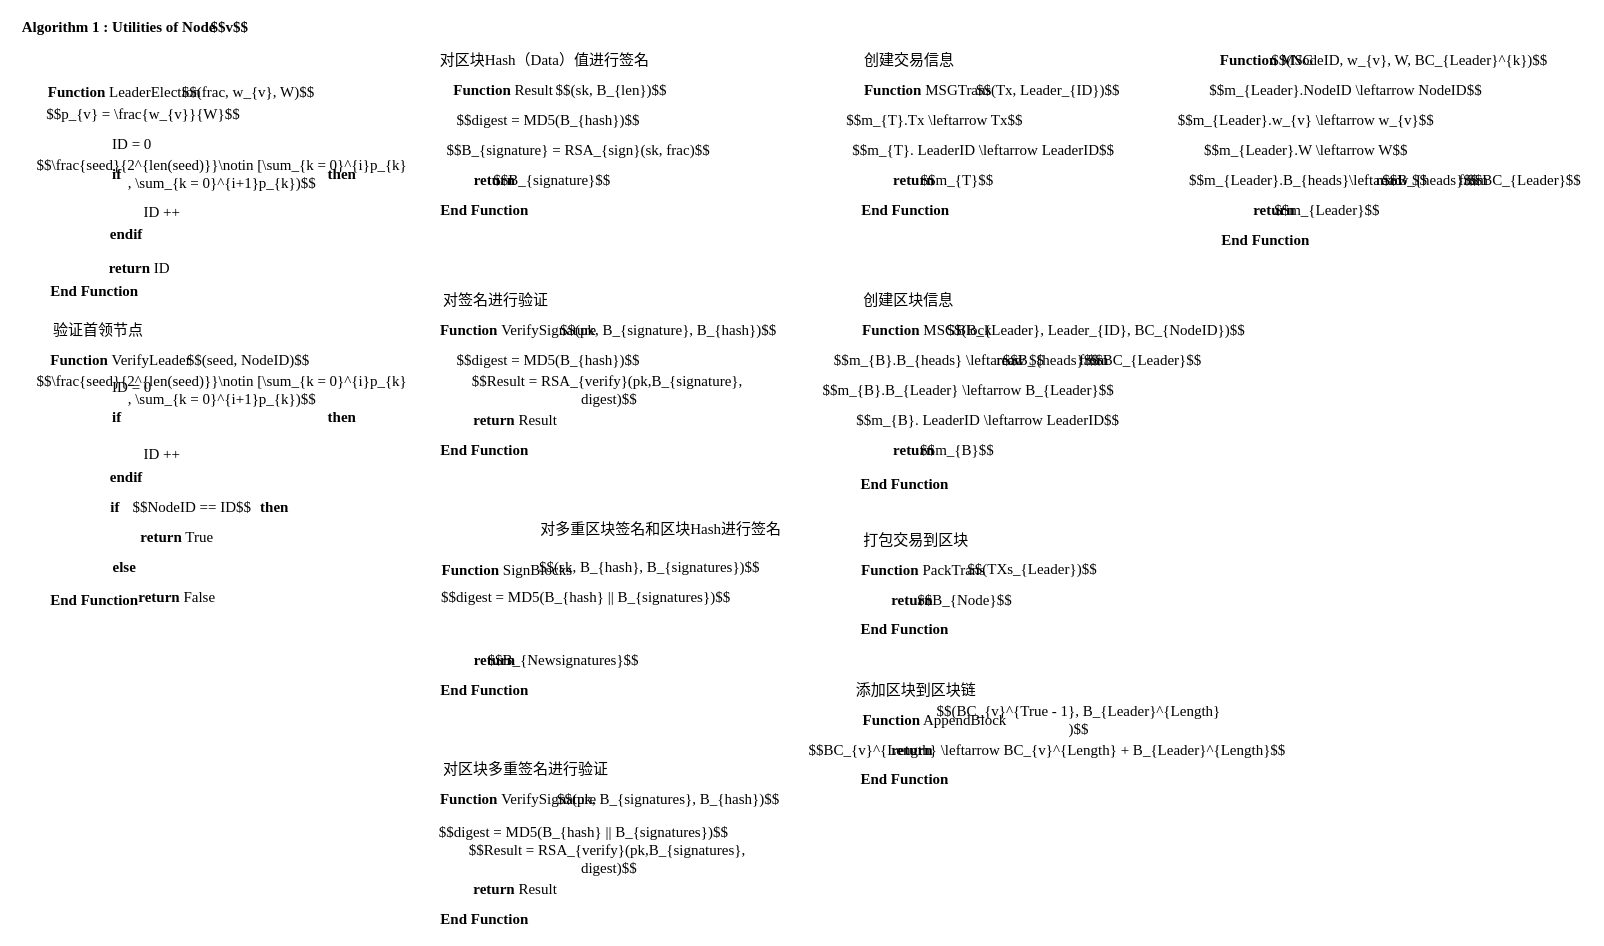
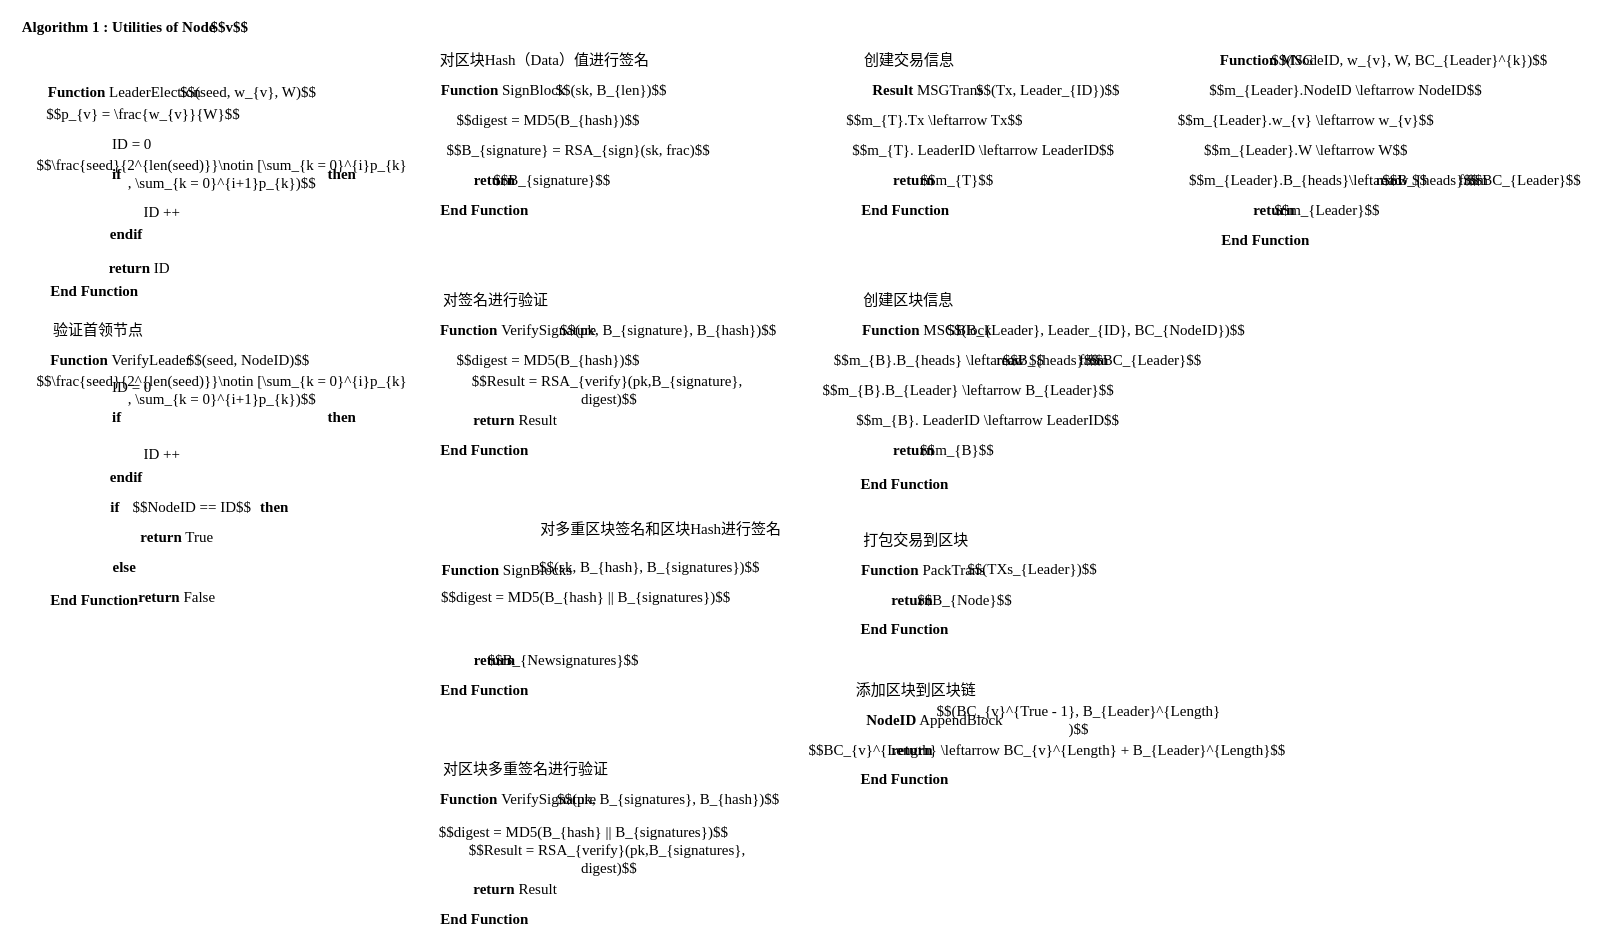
- <mxCell id="55" value="&lt;b&gt;Function&lt;/b&gt; Result" style="text;html=1;align=center;verticalAlign=middle;resizable=0;points=[];autosize=1;strokeColor=none;fillColor=none;fontSize=20;fontFamily=Times New Roman;" parent="53" vertex="1"><mxGeometry width="180" height="30" as="geometry" /></mxCell>
+ <mxCell id="55" value="&lt;b&gt;Function&lt;/b&gt; SignBlock" style="text;html=1;align=center;verticalAlign=middle;resizable=0;points=[];autosize=1;strokeColor=none;fillColor=none;fontSize=20;fontFamily=Times New Roman;" parent="53" vertex="1"><mxGeometry width="180" height="30" as="geometry" /></mxCell>
- <mxCell id="87" value="&lt;b&gt;Function&lt;/b&gt; MSGTrans" style="text;html=1;align=center;verticalAlign=middle;resizable=0;points=[];autosize=1;strokeColor=none;fillColor=none;fontSize=20;fontFamily=Times New Roman;" parent="84" vertex="1"><mxGeometry x="21" y="40" width="190" height="30" as="geometry" /></mxCell>
+ <mxCell id="87" value="&lt;b&gt;Result&lt;/b&gt; MSGTrans" style="text;html=1;align=center;verticalAlign=middle;resizable=0;points=[];autosize=1;strokeColor=none;fillColor=none;fontSize=20;fontFamily=Times New Roman;" parent="84" vertex="1"><mxGeometry x="21" y="40" width="190" height="30" as="geometry" /></mxCell>
- <mxCell id="7" value="$$(frac, w_{v}, W)$$" style="text;html=1;align=center;verticalAlign=middle;resizable=0;points=[];autosize=1;strokeColor=none;fillColor=none;fontSize=20;fontFamily=Times New Roman;" parent="5" vertex="1"><mxGeometry x="190" width="200" height="30" as="geometry" /></mxCell>
+ <mxCell id="7" value="$$(seed, w_{v}, W)$$" style="text;html=1;align=center;verticalAlign=middle;resizable=0;points=[];autosize=1;strokeColor=none;fillColor=none;fontSize=20;fontFamily=Times New Roman;" parent="5" vertex="1"><mxGeometry x="190" width="200" height="30" as="geometry" /></mxCell>
- <mxCell id="101" value="&lt;b&gt;Function&lt;/b&gt; AppendBlock" style="text;html=1;align=center;verticalAlign=middle;resizable=0;points=[];autosize=1;strokeColor=none;fillColor=none;fontSize=20;fontFamily=Times New Roman;" parent="1" vertex="1"><mxGeometry x="1140" y="943" width="210" height="30" as="geometry" /></mxCell>
+ <mxCell id="101" value="&lt;b&gt;NodeID&lt;/b&gt; AppendBlock" style="text;html=1;align=center;verticalAlign=middle;resizable=0;points=[];autosize=1;strokeColor=none;fillColor=none;fontSize=20;fontFamily=Times New Roman;" parent="1" vertex="1"><mxGeometry x="1140" y="943" width="210" height="30" as="geometry" /></mxCell>
